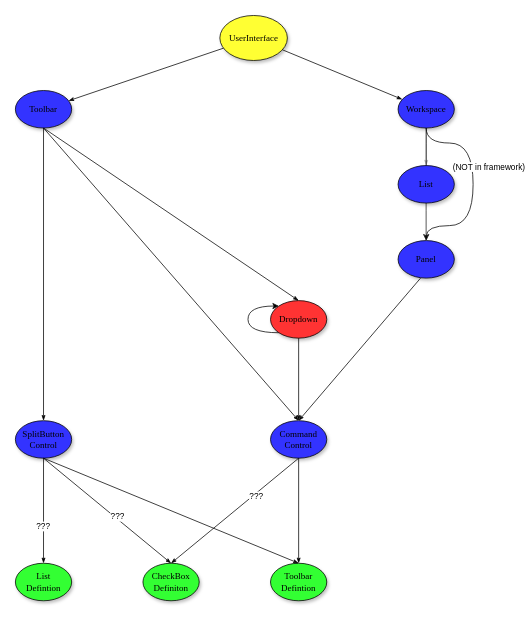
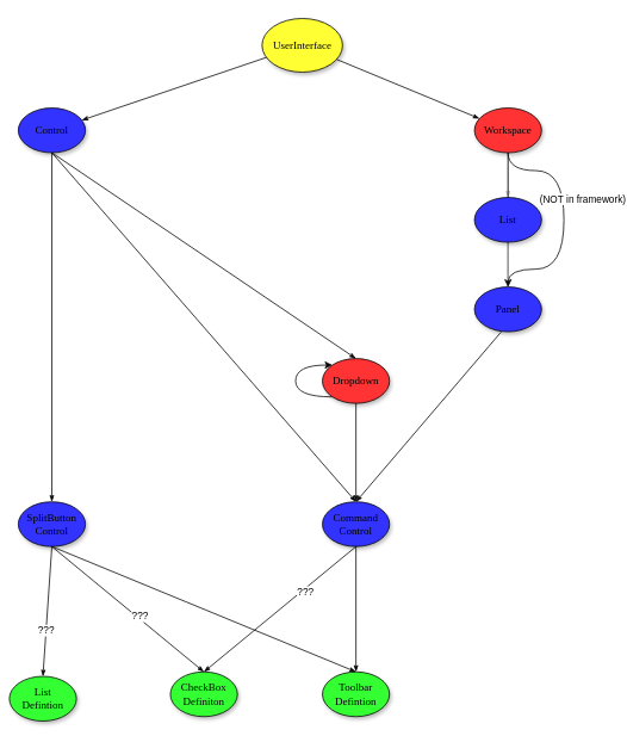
- <mxCell id="11" value="Toolbar" style="ellipse;whiteSpace=wrap;html=1;rounded=0;shadow=1;comic=0;labelBackgroundColor=none;strokeWidth=1;fontFamily=Verdana;fontSize=12;align=center;fillColor=#3333FF;" parent="1" vertex="1"><mxGeometry x="20" y="120" width="75" height="50" as="geometry" /></mxCell>
+ <mxCell id="11" value="Control" style="ellipse;whiteSpace=wrap;html=1;rounded=0;shadow=1;comic=0;labelBackgroundColor=none;strokeWidth=1;fontFamily=Verdana;fontSize=12;align=center;fillColor=#3333FF;" parent="1" vertex="1"><mxGeometry x="20" y="120" width="75" height="50" as="geometry" /></mxCell>
- <mxCell id="7" value="&lt;span&gt;Workspace&lt;br&gt;&lt;/span&gt;" style="ellipse;whiteSpace=wrap;html=1;rounded=0;shadow=1;comic=0;labelBackgroundColor=none;strokeWidth=1;fontFamily=Verdana;fontSize=12;align=center;fillColor=#3333FF;" parent="1" vertex="1"><mxGeometry x="530" y="120" width="75" height="50" as="geometry" /></mxCell>
+ <mxCell id="7" value="&lt;span&gt;Workspace&lt;br&gt;&lt;/span&gt;" style="ellipse;whiteSpace=wrap;html=1;rounded=0;shadow=1;comic=0;labelBackgroundColor=none;strokeWidth=1;fontFamily=Verdana;fontSize=12;align=center;fillColor=#ff3333;" parent="1" vertex="1"><mxGeometry x="530" y="120" width="75" height="50" as="geometry" /></mxCell>
- <mxCell id="14" value="&lt;span&gt;List&lt;br&gt;Defintion&lt;/span&gt;" style="ellipse;whiteSpace=wrap;html=1;rounded=0;shadow=1;comic=0;labelBackgroundColor=none;strokeWidth=1;fontFamily=Verdana;fontSize=12;align=center;fillColor=#33FF33;" vertex="1" parent="1"><mxGeometry x="20" y="750" width="75" height="50" as="geometry" /></mxCell>
+ <mxCell id="14" value="&lt;span&gt;List&lt;br&gt;Defintion&lt;/span&gt;" style="ellipse;whiteSpace=wrap;html=1;rounded=0;shadow=1;comic=0;labelBackgroundColor=none;strokeWidth=1;fontFamily=Verdana;fontSize=12;align=center;fillColor=#33FF33;" vertex="1" parent="1"><mxGeometry x="10" y="755" width="75" height="50" as="geometry" /></mxCell>
